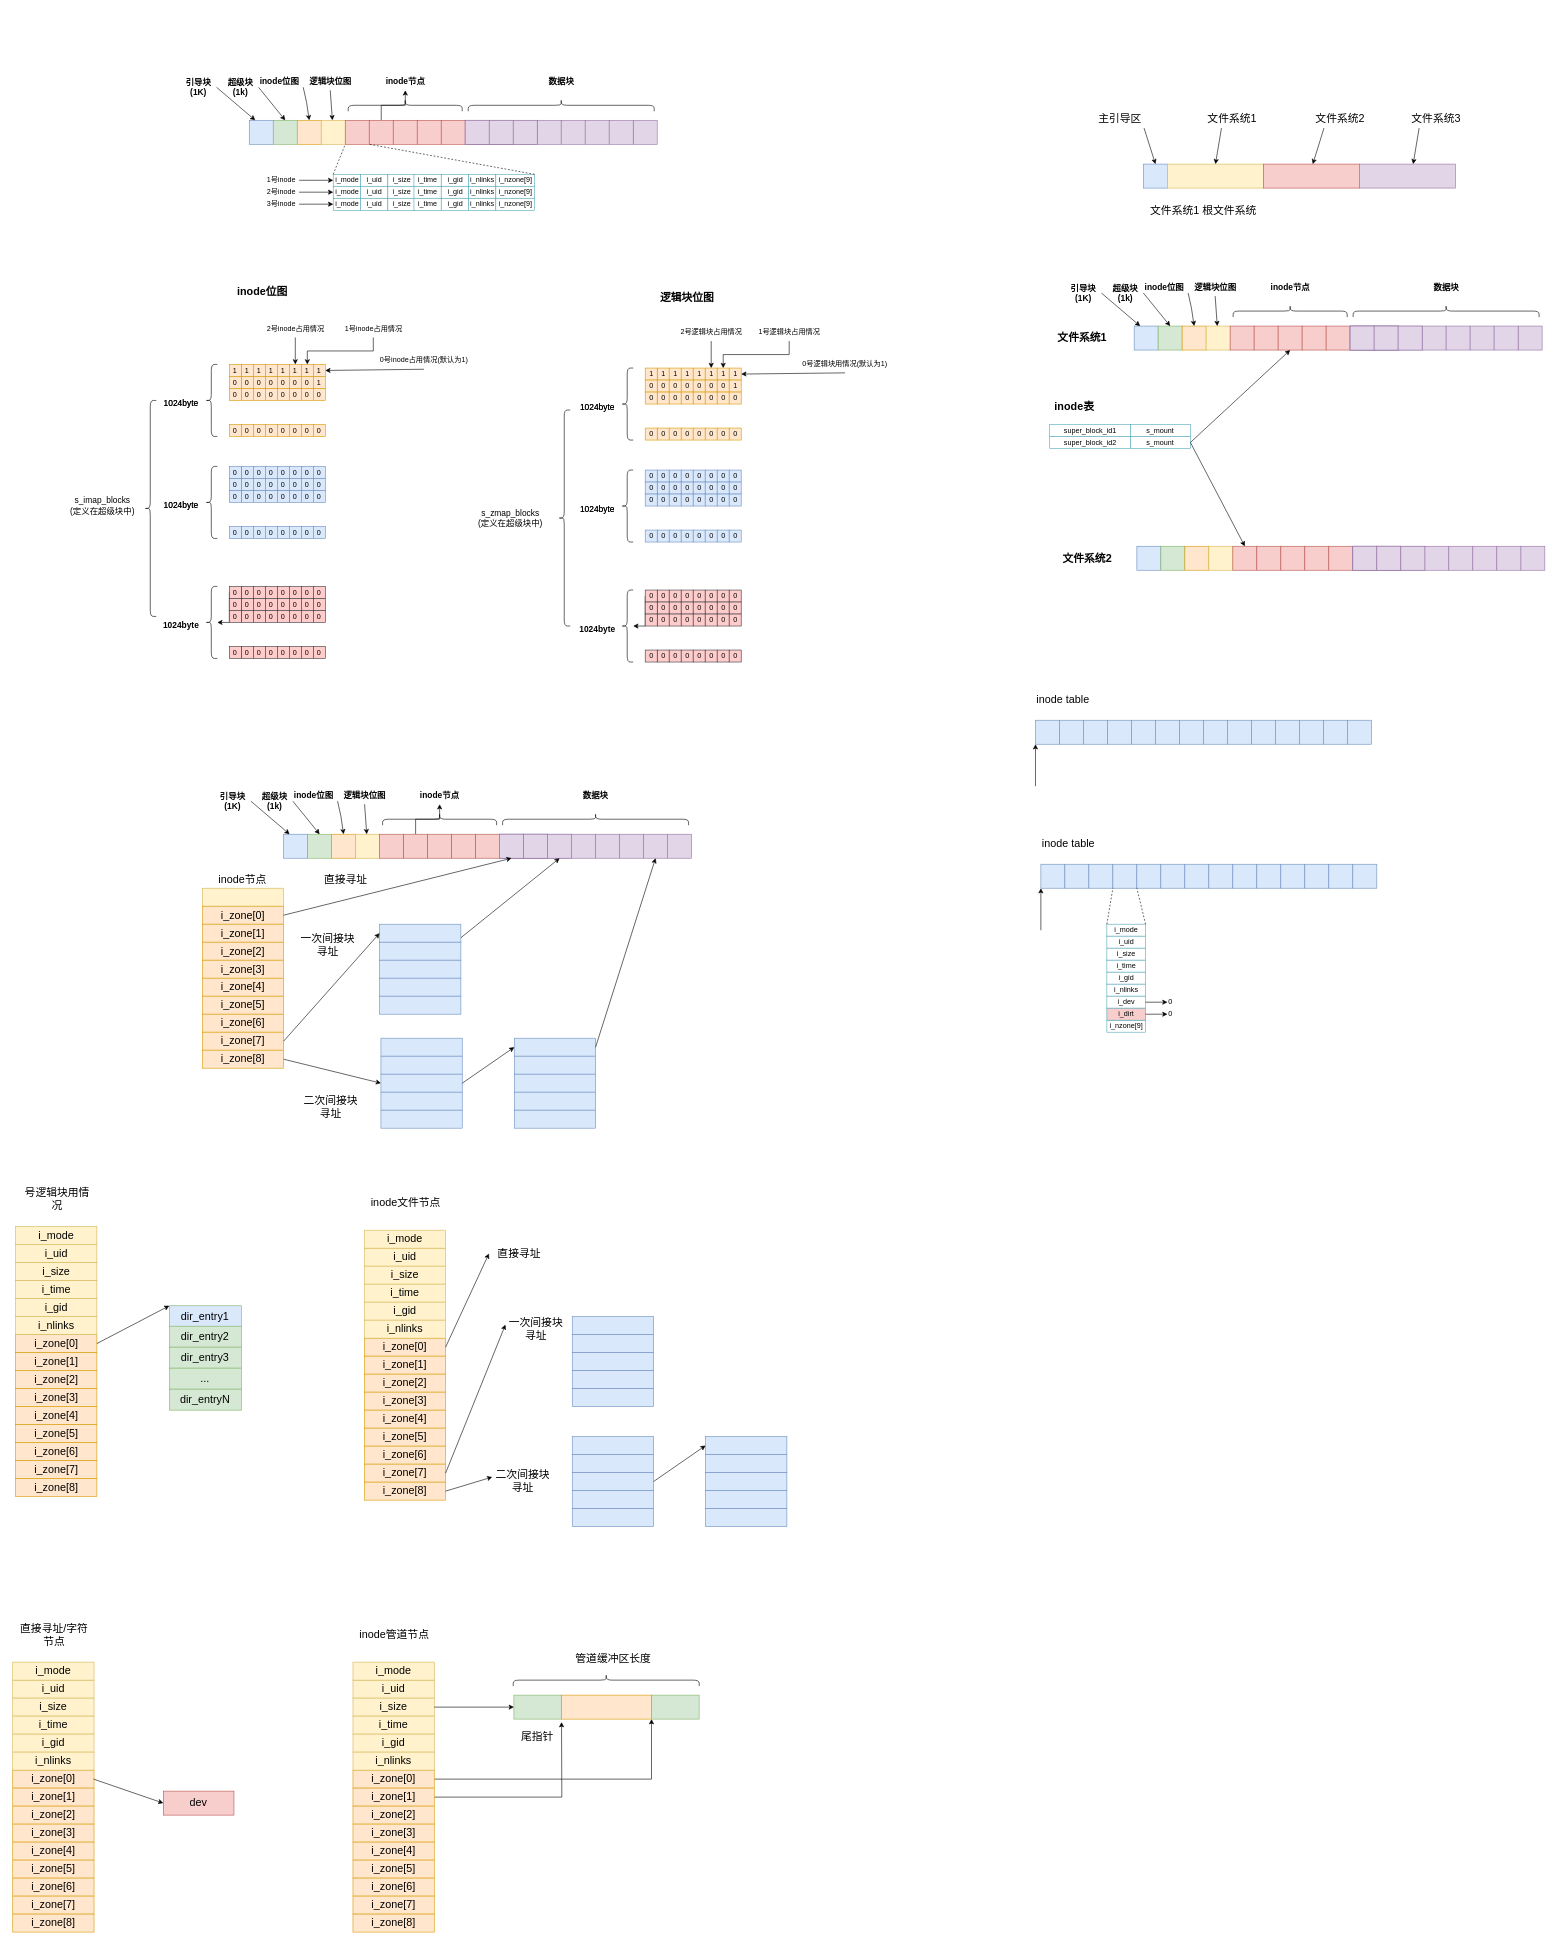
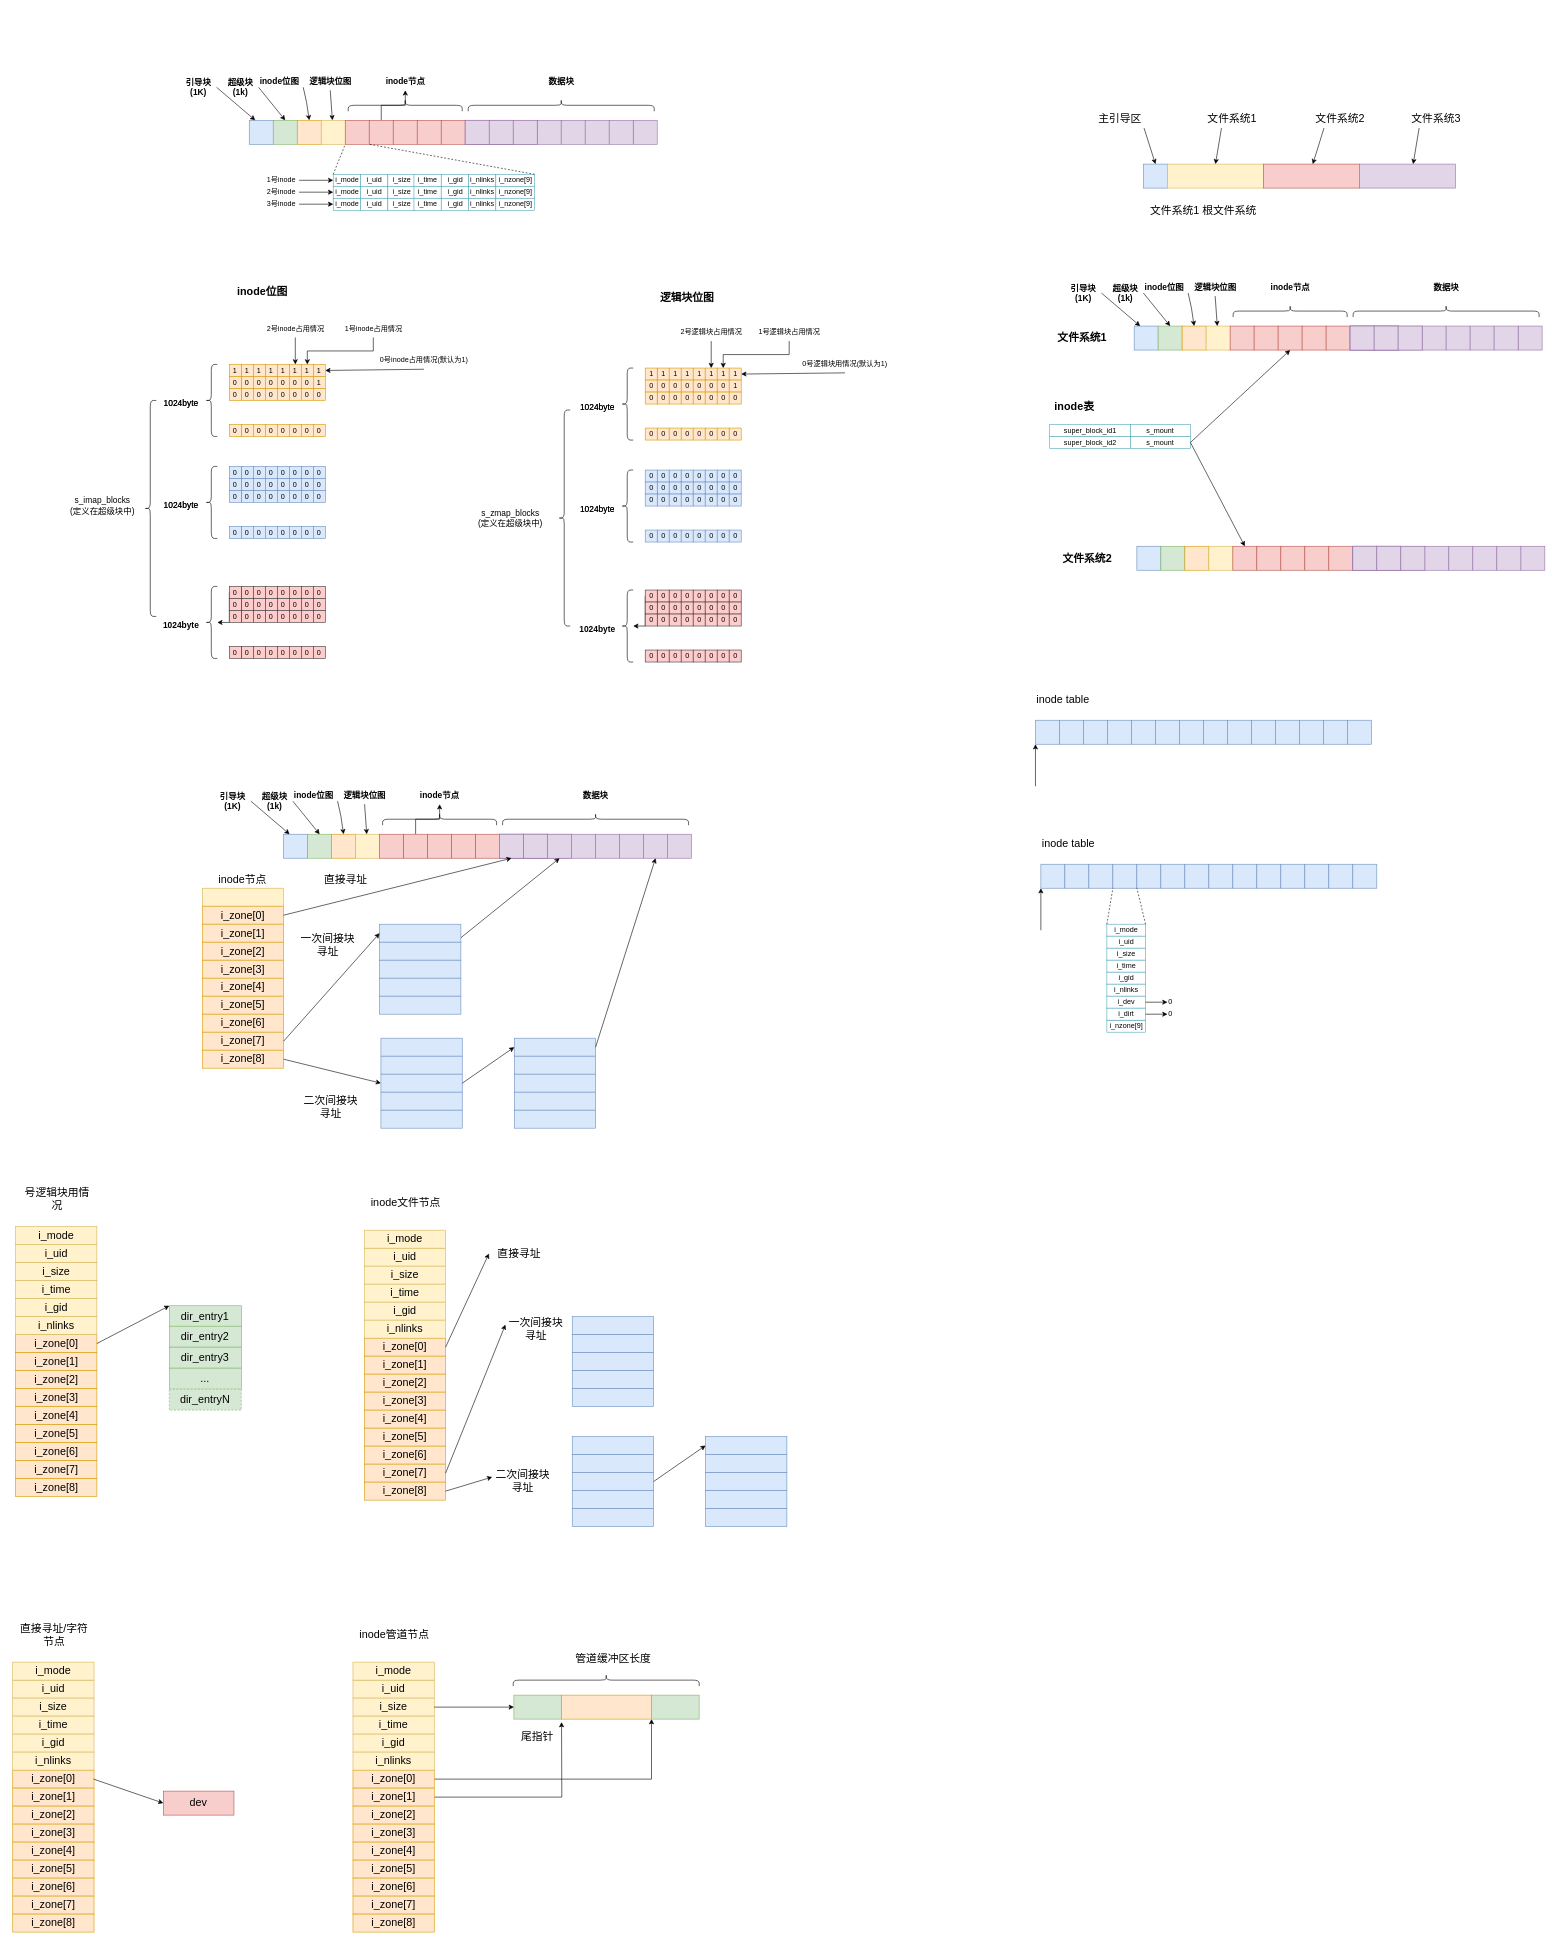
- <mxCell id="490" value="i_dirt" style="rounded=0;whiteSpace=wrap;html=1;fillColor=#f8cecc;strokeColor=#51a7b8;" parent="1" vertex="1"><mxGeometry x="1844" y="1680" width="64.5" height="20" as="geometry" /></mxCell>
+ <mxCell id="490" value="i_dirt" style="rounded=0;whiteSpace=wrap;html=1;fillColor=#FFFFFF;strokeColor=#51a7b8;" parent="1" vertex="1"><mxGeometry x="1844" y="1680" width="64.5" height="20" as="geometry" /></mxCell>
- <mxCell id="546" value="&lt;font style=&quot;font-size: 18px;&quot;&gt;dir_entry1&lt;/font&gt;" style="rounded=0;whiteSpace=wrap;html=1;fillColor=#dae8fc;strokeColor=#82b366;" vertex="1" parent="1"><mxGeometry x="281.25" y="2176" width="120" height="35" as="geometry" /></mxCell>
+ <mxCell id="546" value="&lt;font style=&quot;font-size: 18px;&quot;&gt;dir_entry1&lt;/font&gt;" style="rounded=0;whiteSpace=wrap;html=1;fillColor=#d5e8d4;strokeColor=#82b366;" vertex="1" parent="1"><mxGeometry x="281.25" y="2176" width="120" height="35" as="geometry" /></mxCell>
- <mxCell id="550" value="&lt;font style=&quot;font-size: 18px;&quot;&gt;dir_entryN&lt;/font&gt;" style="rounded=0;whiteSpace=wrap;html=1;fillColor=#d5e8d4;strokeColor=#82b366;" vertex="1" parent="1"><mxGeometry x="281.25" y="2315" width="120" height="35" as="geometry" /></mxCell>
+ <mxCell id="550" value="&lt;font style=&quot;font-size: 18px;&quot;&gt;dir_entryN&lt;/font&gt;" style="rounded=0;whiteSpace=wrap;html=1;fillColor=#d5e8d4;strokeColor=#82b366;dashed=1;" vertex="1" parent="1"><mxGeometry x="281.25" y="2315" width="120" height="35" as="geometry" /></mxCell>
